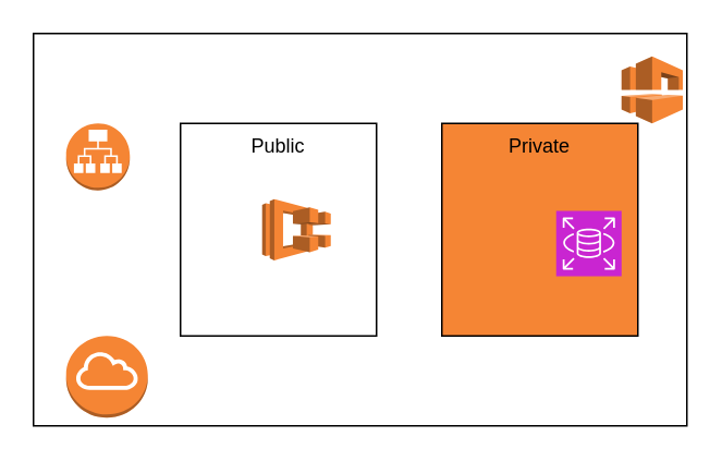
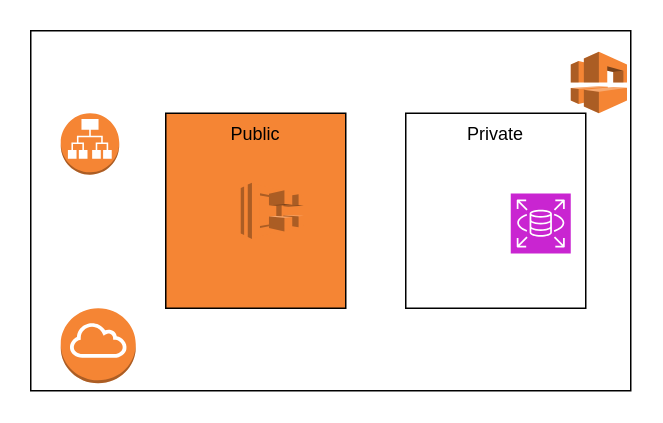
- <mxCell id="5" value="Public" style="rounded=0;whiteSpace=wrap;html=1;verticalAlign=top;" vertex="1" parent="1"><mxGeometry x="110" y="75" width="120" height="130" as="geometry" /></mxCell>
+ <mxCell id="5" value="Public" style="rounded=0;whiteSpace=wrap;html=1;verticalAlign=top;fillColor=#f58534;" vertex="1" parent="1"><mxGeometry x="110" y="75" width="120" height="130" as="geometry" /></mxCell>
- <mxCell id="4" value="Private" style="rounded=0;whiteSpace=wrap;html=1;verticalAlign=top;fillColor=#f58534;" vertex="1" parent="1"><mxGeometry x="270" y="75" width="120" height="130" as="geometry" /></mxCell>
+ <mxCell id="4" value="Private" style="rounded=0;whiteSpace=wrap;html=1;verticalAlign=top;" vertex="1" parent="1"><mxGeometry x="270" y="75" width="120" height="130" as="geometry" /></mxCell>
